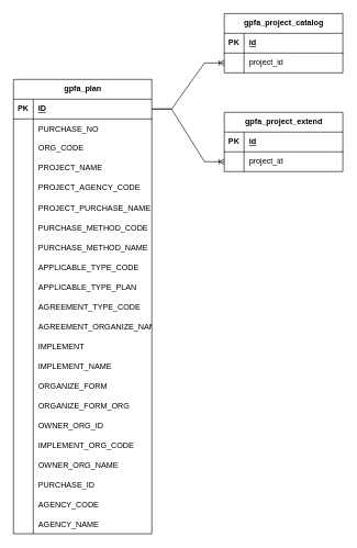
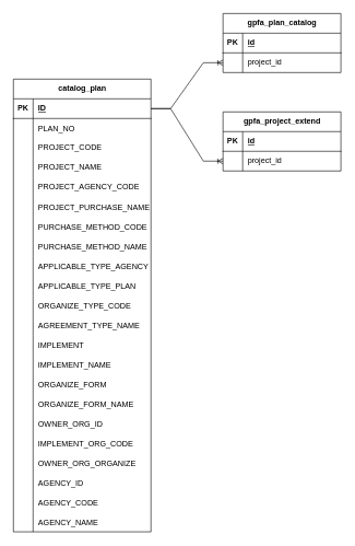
- <mxCell id="76" value="gpfa_project_catalog" style="shape=table;startSize=30;container=1;collapsible=1;childLayout=tableLayout;fixedRows=1;rowLines=0;fontStyle=1;align=center;resizeLast=1;html=1;" parent="1" vertex="1"><mxGeometry x="340" width="180" height="90" as="geometry" y="20" /></mxCell>
+ <mxCell id="76" value="gpfa_plan_catalog" style="shape=table;startSize=30;container=1;collapsible=1;childLayout=tableLayout;fixedRows=1;rowLines=0;fontStyle=1;align=center;resizeLast=1;html=1;" parent="1" vertex="1"><mxGeometry x="340" width="180" height="90" as="geometry" y="20" /></mxCell>
- <mxCell id="2" value="gpfa_plan" style="shape=table;startSize=30;container=1;collapsible=1;childLayout=tableLayout;fixedRows=1;rowLines=0;fontStyle=1;align=center;resizeLast=1;html=1;" parent="1" vertex="1"><mxGeometry x="20" y="120" width="210" height="690" as="geometry" /></mxCell>
+ <mxCell id="2" value="catalog_plan" style="shape=table;startSize=30;container=1;collapsible=1;childLayout=tableLayout;fixedRows=1;rowLines=0;fontStyle=1;align=center;resizeLast=1;html=1;" parent="1" vertex="1"><mxGeometry x="20" y="120" width="210" height="690" as="geometry" /></mxCell>
- <mxCell id="8" value="PURCHASE_NO" style="shape=partialRectangle;connectable=0;fillColor=none;top=0;left=0;bottom=0;right=0;align=left;spacingLeft=6;overflow=hidden;" vertex="1" parent="6"><mxGeometry x="30" width="180" height="30" as="geometry"><mxRectangle width="180" height="30" as="alternateBounds" /></mxGeometry></mxCell>
+ <mxCell id="8" value="PLAN_NO" style="shape=partialRectangle;connectable=0;fillColor=none;top=0;left=0;bottom=0;right=0;align=left;spacingLeft=6;overflow=hidden;" vertex="1" parent="6"><mxGeometry x="30" width="180" height="30" as="geometry"><mxRectangle width="180" height="30" as="alternateBounds" /></mxGeometry></mxCell>
- <mxCell id="11" value="ORG_CODE" style="shape=partialRectangle;connectable=0;fillColor=none;top=0;left=0;bottom=0;right=0;align=left;spacingLeft=6;overflow=hidden;whiteSpace=wrap;html=1;" parent="9" vertex="1"><mxGeometry x="30" width="180" height="30" as="geometry"><mxRectangle width="180" height="30" as="alternateBounds" /></mxGeometry></mxCell>
+ <mxCell id="11" value="PROJECT_CODE" style="shape=partialRectangle;connectable=0;fillColor=none;top=0;left=0;bottom=0;right=0;align=left;spacingLeft=6;overflow=hidden;whiteSpace=wrap;html=1;" parent="9" vertex="1"><mxGeometry x="30" width="180" height="30" as="geometry"><mxRectangle width="180" height="30" as="alternateBounds" /></mxGeometry></mxCell>
- <mxCell id="29" value="APPLICABLE_TYPE_CODE" style="shape=partialRectangle;connectable=0;fillColor=none;top=0;left=0;bottom=0;right=0;align=left;spacingLeft=6;overflow=hidden;" parent="27" vertex="1"><mxGeometry x="30" width="180" height="30" as="geometry"><mxRectangle width="180" height="30" as="alternateBounds" /></mxGeometry></mxCell>
+ <mxCell id="29" value="APPLICABLE_TYPE_AGENCY" style="shape=partialRectangle;connectable=0;fillColor=none;top=0;left=0;bottom=0;right=0;align=left;spacingLeft=6;overflow=hidden;" parent="27" vertex="1"><mxGeometry x="30" width="180" height="30" as="geometry"><mxRectangle width="180" height="30" as="alternateBounds" /></mxGeometry></mxCell>
- <mxCell id="35" value="AGREEMENT_TYPE_CODE" style="shape=partialRectangle;connectable=0;fillColor=none;top=0;left=0;bottom=0;right=0;align=left;spacingLeft=6;overflow=hidden;" parent="33" vertex="1"><mxGeometry x="30" width="180" height="30" as="geometry"><mxRectangle width="180" height="30" as="alternateBounds" /></mxGeometry></mxCell>
+ <mxCell id="35" value="ORGANIZE_TYPE_CODE" style="shape=partialRectangle;connectable=0;fillColor=none;top=0;left=0;bottom=0;right=0;align=left;spacingLeft=6;overflow=hidden;" parent="33" vertex="1"><mxGeometry x="30" width="180" height="30" as="geometry"><mxRectangle width="180" height="30" as="alternateBounds" /></mxGeometry></mxCell>
- <mxCell id="38" value="AGREEMENT_ORGANIZE_NAME" style="shape=partialRectangle;connectable=0;fillColor=none;top=0;left=0;bottom=0;right=0;align=left;spacingLeft=6;overflow=hidden;" parent="36" vertex="1"><mxGeometry x="30" width="180" height="30" as="geometry"><mxRectangle width="180" height="30" as="alternateBounds" /></mxGeometry></mxCell>
+ <mxCell id="38" value="AGREEMENT_TYPE_NAME" style="shape=partialRectangle;connectable=0;fillColor=none;top=0;left=0;bottom=0;right=0;align=left;spacingLeft=6;overflow=hidden;" parent="36" vertex="1"><mxGeometry x="30" width="180" height="30" as="geometry"><mxRectangle width="180" height="30" as="alternateBounds" /></mxGeometry></mxCell>
- <mxCell id="50" value="ORGANIZE_FORM_ORG" style="shape=partialRectangle;connectable=0;fillColor=none;top=0;left=0;bottom=0;right=0;align=left;spacingLeft=6;overflow=hidden;" parent="48" vertex="1"><mxGeometry x="30" width="180" height="30" as="geometry"><mxRectangle width="180" height="30" as="alternateBounds" /></mxGeometry></mxCell>
+ <mxCell id="50" value="ORGANIZE_FORM_NAME" style="shape=partialRectangle;connectable=0;fillColor=none;top=0;left=0;bottom=0;right=0;align=left;spacingLeft=6;overflow=hidden;" parent="48" vertex="1"><mxGeometry x="30" width="180" height="30" as="geometry"><mxRectangle width="180" height="30" as="alternateBounds" /></mxGeometry></mxCell>
- <mxCell id="59" value="OWNER_ORG_NAME" style="shape=partialRectangle;connectable=0;fillColor=none;top=0;left=0;bottom=0;right=0;align=left;spacingLeft=6;overflow=hidden;" parent="57" vertex="1"><mxGeometry x="30" width="180" height="30" as="geometry"><mxRectangle width="180" height="30" as="alternateBounds" /></mxGeometry></mxCell>
+ <mxCell id="59" value="OWNER_ORG_ORGANIZE" style="shape=partialRectangle;connectable=0;fillColor=none;top=0;left=0;bottom=0;right=0;align=left;spacingLeft=6;overflow=hidden;" parent="57" vertex="1"><mxGeometry x="30" width="180" height="30" as="geometry"><mxRectangle width="180" height="30" as="alternateBounds" /></mxGeometry></mxCell>
- <mxCell id="62" value="PURCHASE_ID" style="shape=partialRectangle;connectable=0;fillColor=none;top=0;left=0;bottom=0;right=0;align=left;spacingLeft=6;overflow=hidden;" parent="60" vertex="1"><mxGeometry x="30" width="180" height="30" as="geometry"><mxRectangle width="180" height="30" as="alternateBounds" /></mxGeometry></mxCell>
+ <mxCell id="62" value="AGENCY_ID" style="shape=partialRectangle;connectable=0;fillColor=none;top=0;left=0;bottom=0;right=0;align=left;spacingLeft=6;overflow=hidden;" parent="60" vertex="1"><mxGeometry x="30" width="180" height="30" as="geometry"><mxRectangle width="180" height="30" as="alternateBounds" /></mxGeometry></mxCell>
